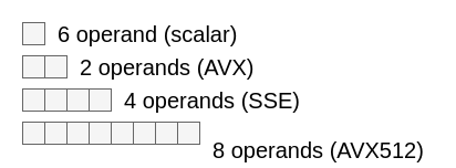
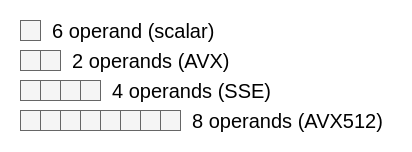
- <mxCell id="20" value="8 operands (AVX512)" style="text;html=1;strokeColor=none;fillColor=none;align=left;verticalAlign=middle;whiteSpace=wrap;rounded=0;fontSize=20;" vertex="1" parent="1"><mxGeometry x="190" y="125" width="200" height="20" as="geometry" /></mxCell>
+ <mxCell id="20" value="8 operands (AVX512)" style="text;html=1;strokeColor=none;fillColor=none;align=left;verticalAlign=middle;whiteSpace=wrap;rounded=0;fontSize=20;" vertex="1" parent="1"><mxGeometry x="190" y="110" width="200" height="20" as="geometry" /></mxCell>
